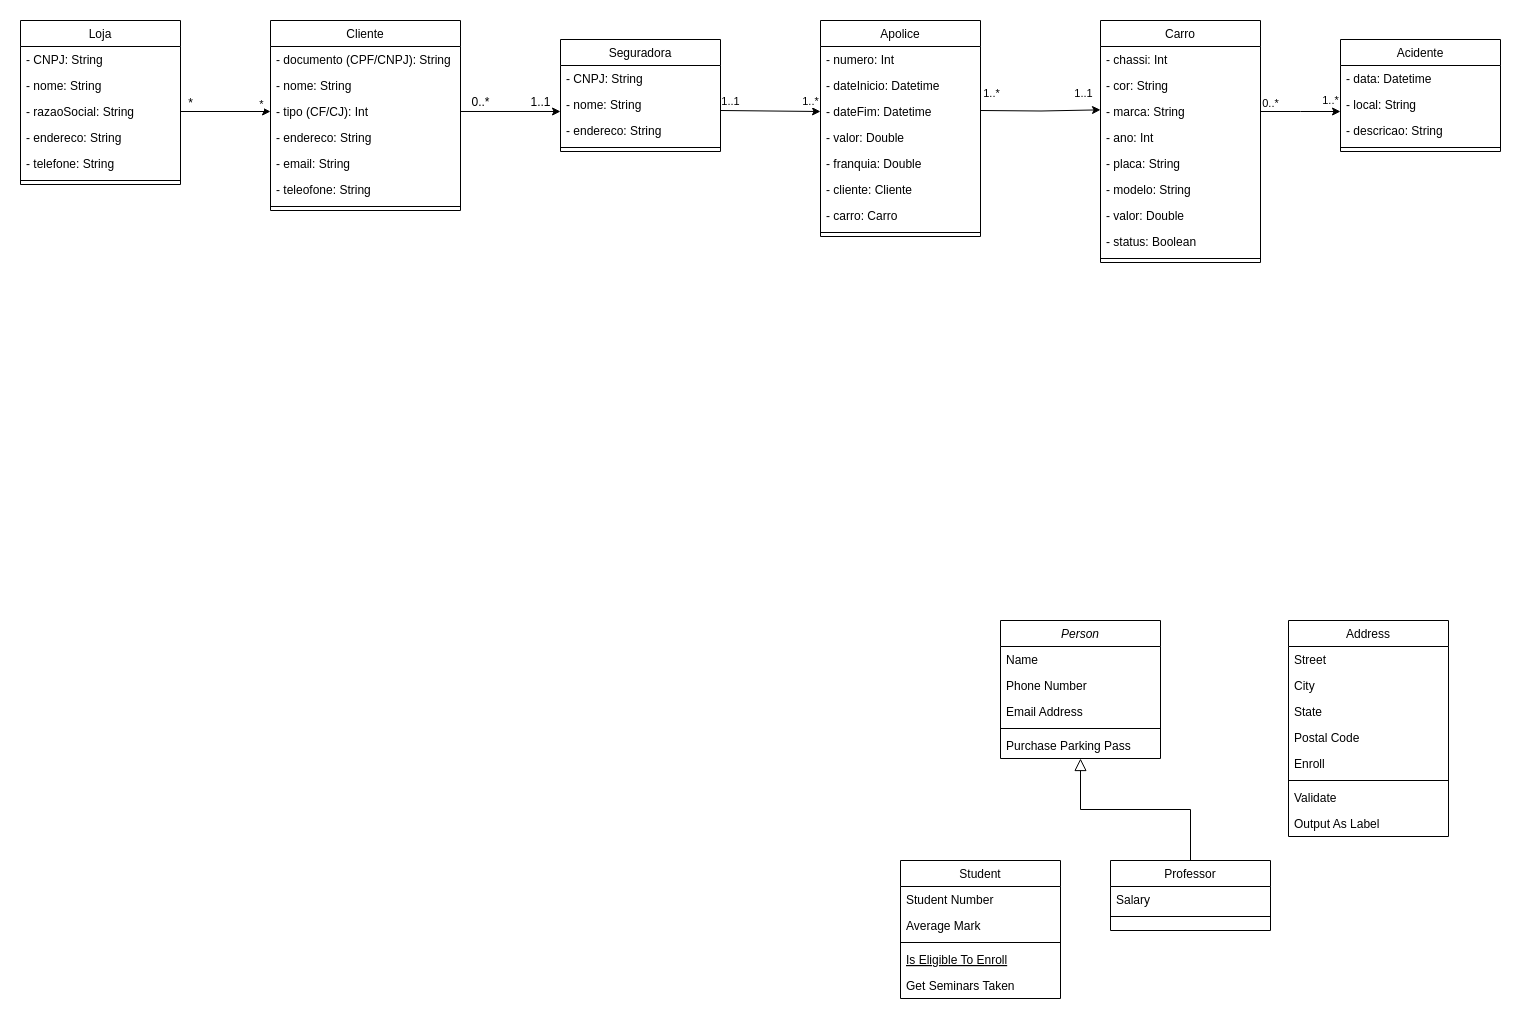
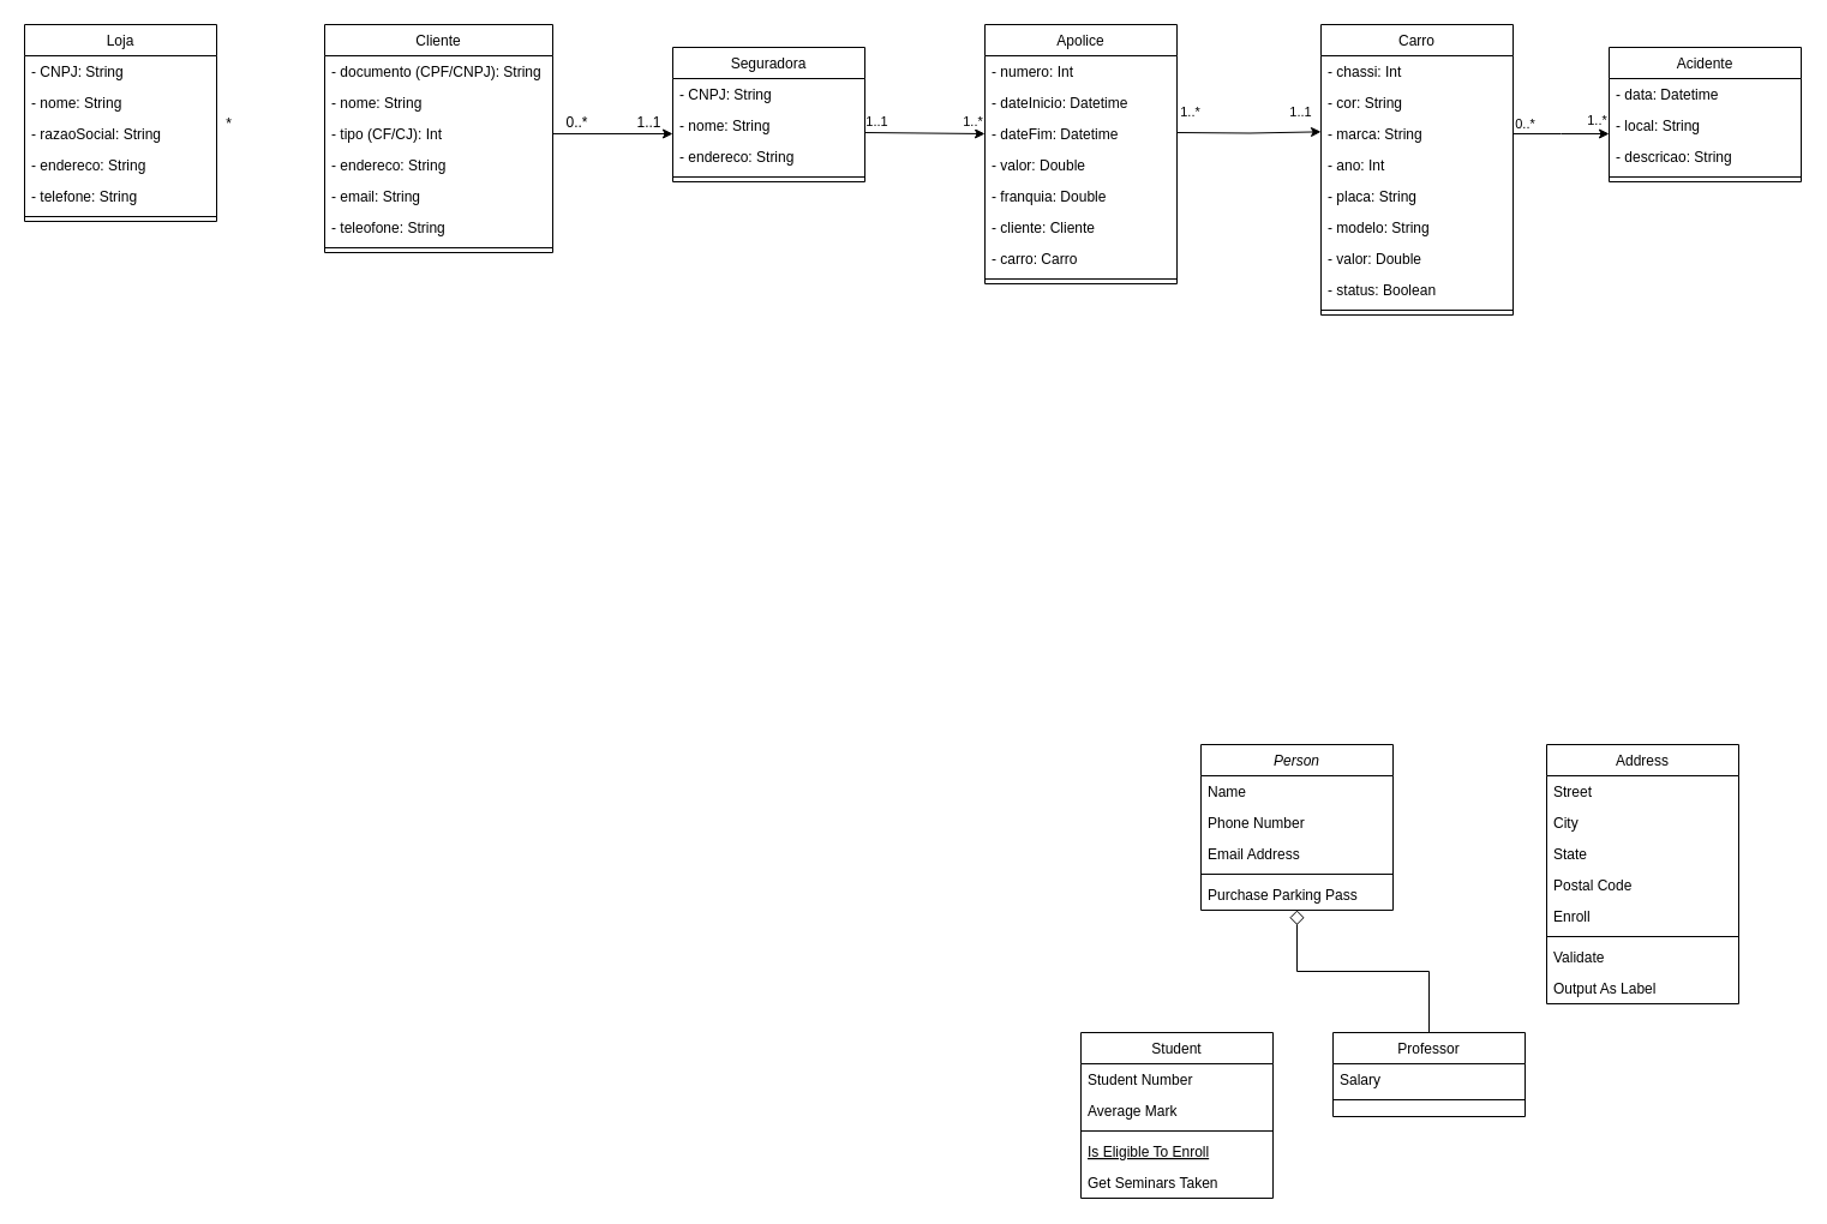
- <mxCell id="72" style="edgeStyle=orthogonalEdgeStyle;rounded=0;orthogonalLoop=1;jettySize=auto;html=1;entryX=0;entryY=0.5;entryDx=0;entryDy=0;endArrow=classic;endFill=1;" parent="1" source="41" target="48" edge="1"><mxGeometry relative="1" as="geometry" /></mxCell>
- <mxCell id="73" value="*" style="edgeLabel;html=1;align=center;verticalAlign=middle;resizable=0;points=[];" parent="72" vertex="1" connectable="0"><mxGeometry x="-0.422" y="1" relative="1" as="geometry"><mxPoint x="54" y="-7" as="offset" /></mxGeometry></mxCell>
- <mxCell id="17" value="" style="endArrow=block;endSize=10;endFill=0;shadow=0;strokeWidth=1;rounded=0;curved=0;edgeStyle=elbowEdgeStyle;elbow=vertical;" parent="1" source="14" target="2" edge="1"><mxGeometry width="160" relative="1" as="geometry"><mxPoint x="990" y="873" as="sourcePoint" /><mxPoint x="1090" y="771" as="targetPoint" /></mxGeometry></mxCell>
+ <mxCell id="17" value="" style="endArrow=diamond;endSize=10;endFill=0;shadow=0;strokeWidth=1;rounded=0;curved=0;edgeStyle=elbowEdgeStyle;elbow=vertical;" parent="1" source="14" target="2" edge="1"><mxGeometry width="160" relative="1" as="geometry"><mxPoint x="990" y="873" as="sourcePoint" /><mxPoint x="1090" y="771" as="targetPoint" /></mxGeometry></mxCell>
